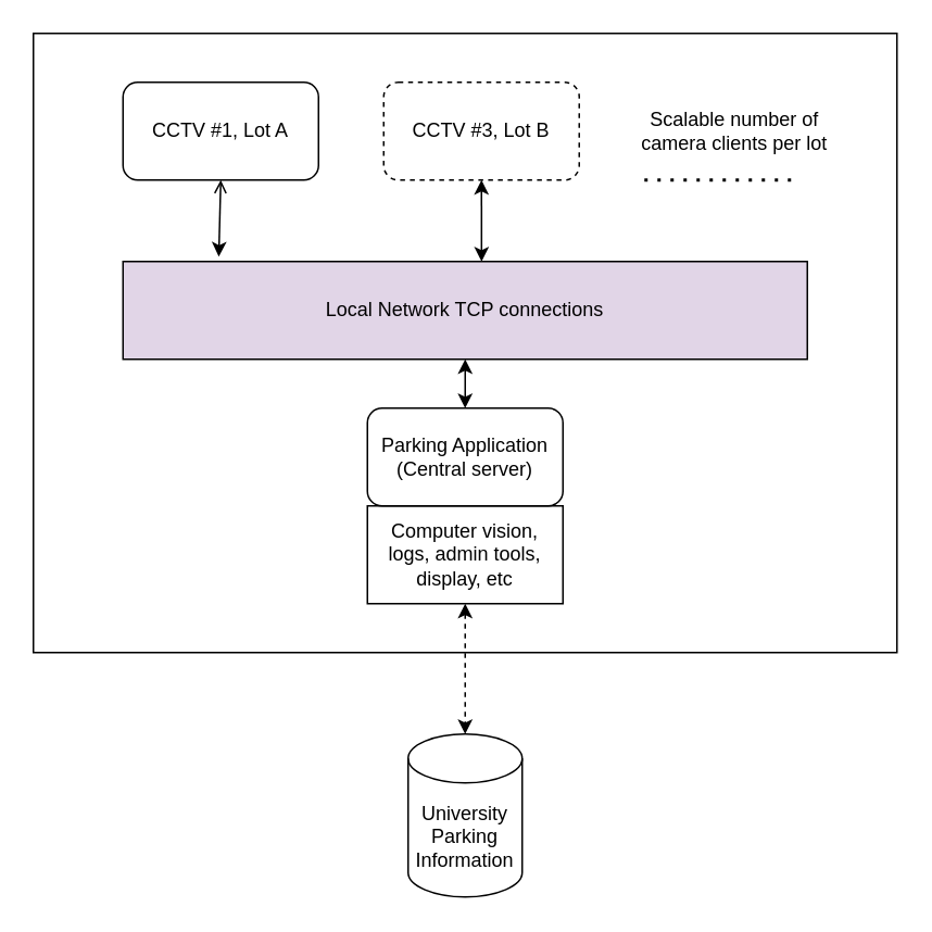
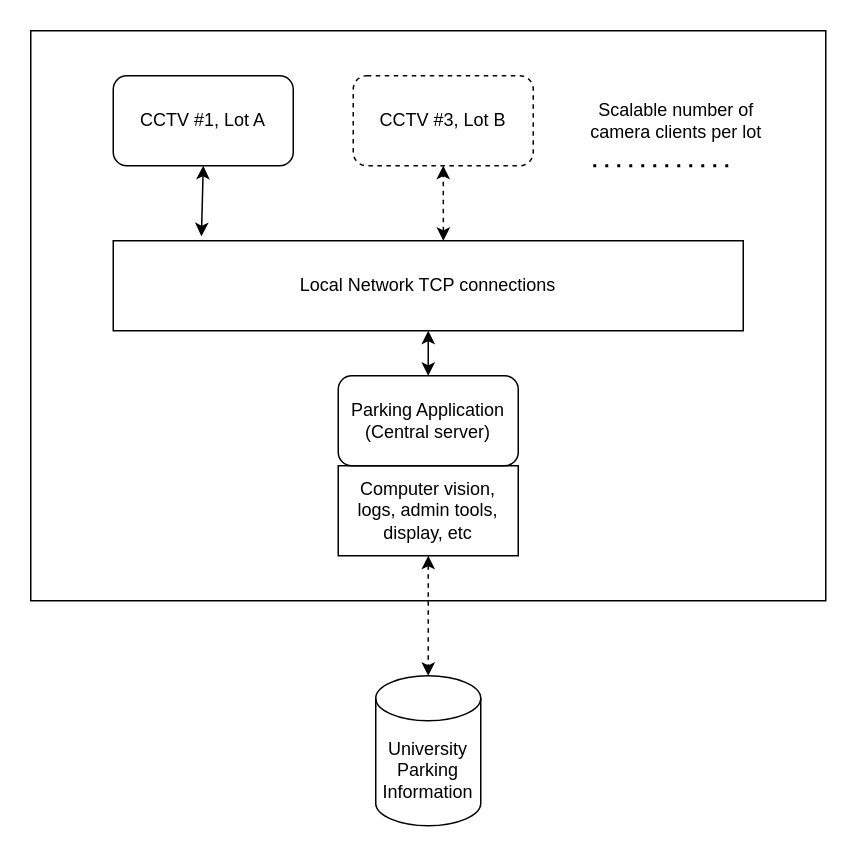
- <mxCell id="6" value="" style="endArrow=open;startArrow=classic;html=1;rounded=0;entryX=0.5;entryY=1;entryDx=0;entryDy=0;exitX=0.14;exitY=-0.05;exitDx=0;exitDy=0;exitPerimeter=0;" edge="1" parent="1" source="3" target="4"><mxGeometry width="50" height="50" relative="1" as="geometry"><mxPoint x="115" y="180" as="sourcePoint" /><mxPoint x="165" y="130" as="targetPoint" /></mxGeometry></mxCell>
+ <mxCell id="6" value="" style="endArrow=classic;startArrow=classic;html=1;rounded=0;entryX=0.5;entryY=1;entryDx=0;entryDy=0;exitX=0.14;exitY=-0.05;exitDx=0;exitDy=0;exitPerimeter=0;" edge="1" parent="1" source="3" target="4"><mxGeometry width="50" height="50" relative="1" as="geometry"><mxPoint x="115" y="180" as="sourcePoint" /><mxPoint x="165" y="130" as="targetPoint" /></mxGeometry></mxCell>
- <mxCell id="7" value="" style="endArrow=classic;startArrow=classic;html=1;rounded=0;entryX=0.5;entryY=1;entryDx=0;entryDy=0;exitX=0.524;exitY=0;exitDx=0;exitDy=0;exitPerimeter=0;" edge="1" parent="1" source="3" target="5"><mxGeometry width="50" height="50" relative="1" as="geometry"><mxPoint x="275" y="180" as="sourcePoint" /><mxPoint x="325" y="130" as="targetPoint" /></mxGeometry></mxCell>
+ <mxCell id="7" value="" style="endArrow=classic;startArrow=classic;html=1;rounded=0;entryX=0.5;entryY=1;entryDx=0;entryDy=0;exitX=0.524;exitY=0;exitDx=0;exitDy=0;exitPerimeter=0;dashed=1;" edge="1" parent="1" source="3" target="5"><mxGeometry width="50" height="50" relative="1" as="geometry"><mxPoint x="275" y="180" as="sourcePoint" /><mxPoint x="325" y="130" as="targetPoint" /></mxGeometry></mxCell>
- <mxCell id="3" value="Local Network TCP connections" style="rounded=0;whiteSpace=wrap;html=1;fillColor=#e1d5e7;" vertex="1" parent="1"><mxGeometry x="75" y="160" width="420" height="60" as="geometry" /></mxCell>
+ <mxCell id="3" value="Local Network TCP connections" style="rounded=0;whiteSpace=wrap;html=1;" vertex="1" parent="1"><mxGeometry x="75" y="160" width="420" height="60" as="geometry" /></mxCell>
